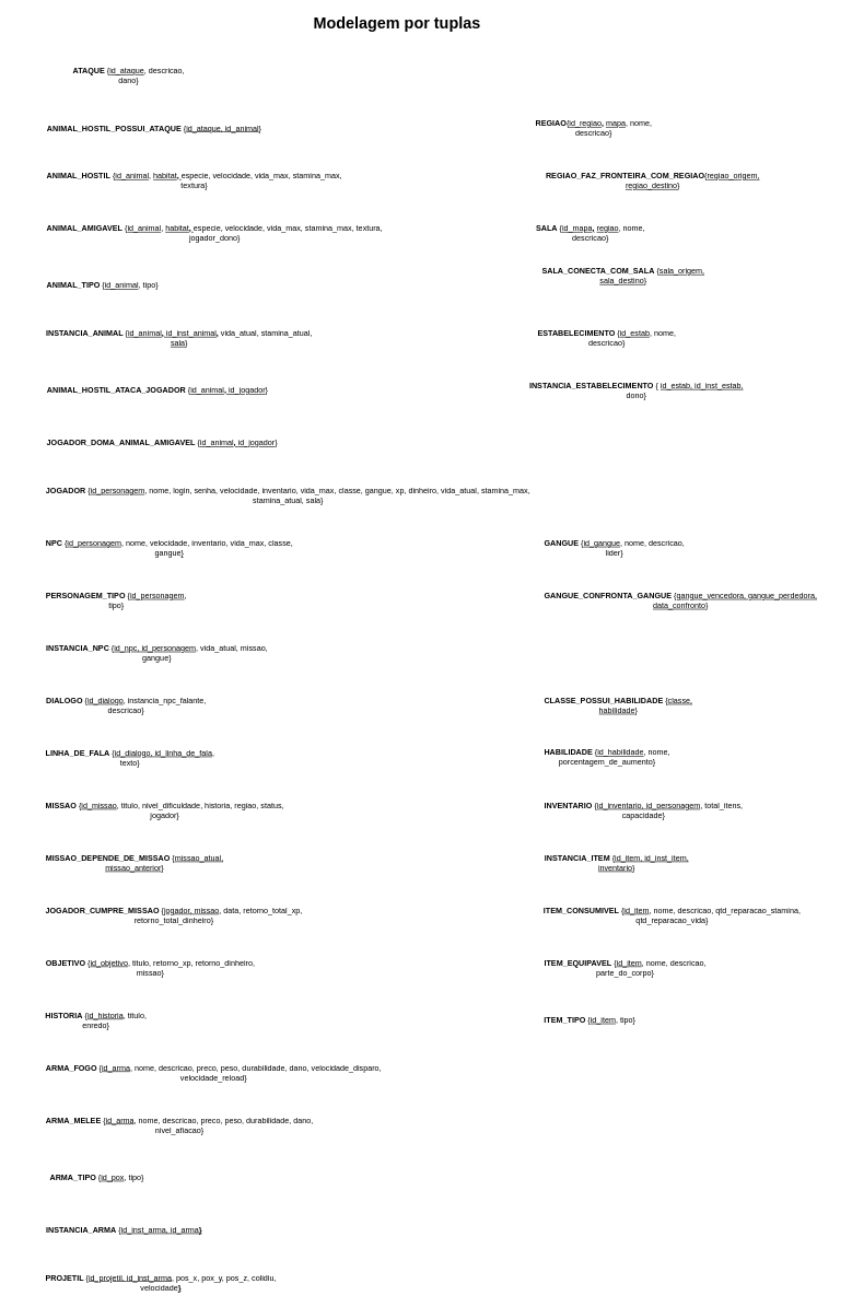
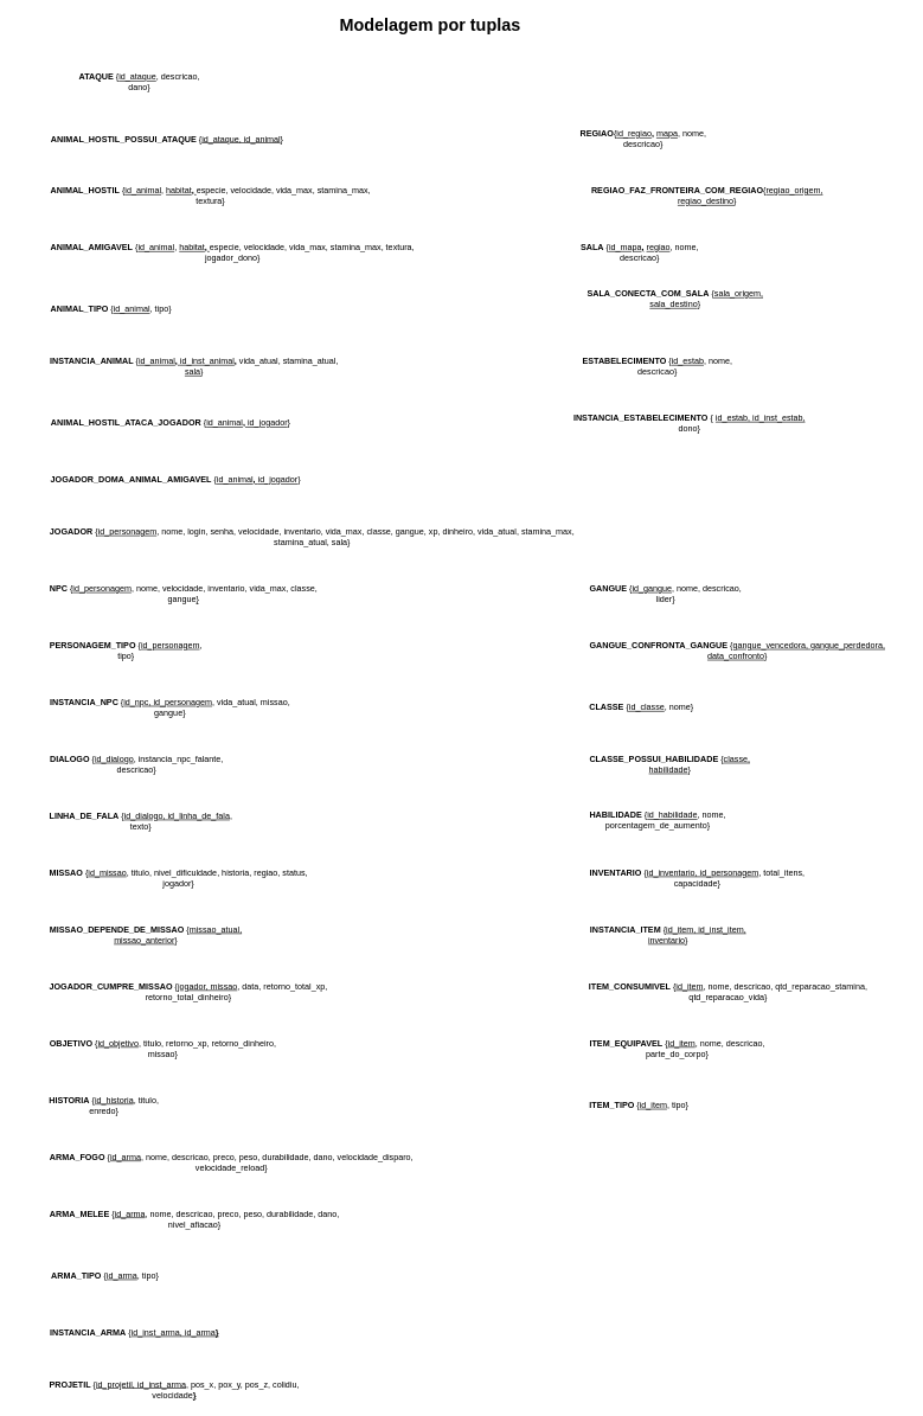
+ <mxCell id="29" value="&lt;b&gt;CLASSE&lt;/b&gt; {&lt;u&gt;id_classe&lt;/u&gt;, nome}" style="text;align=center;verticalAlign=middle;whiteSpace=wrap;rounded=0;html=1;" parent="1" vertex="1"><mxGeometry x="828" y="980" width="149" height="30" as="geometry" /></mxCell>
- <mxCell id="42" value="&lt;b&gt;ARMA_TIPO&lt;/b&gt;&amp;nbsp;{&lt;u&gt;id_pox&lt;/u&gt;, tipo}" style="text;align=center;verticalAlign=middle;whiteSpace=wrap;rounded=0;html=1;" parent="1" vertex="1"><mxGeometry x="68" y="1780" width="159" height="30" as="geometry" /></mxCell>
+ <mxCell id="42" value="&lt;b&gt;ARMA_TIPO&lt;/b&gt;&amp;nbsp;{&lt;u&gt;id_arma&lt;/u&gt;, tipo}" style="text;align=center;verticalAlign=middle;whiteSpace=wrap;rounded=0;html=1;" parent="1" vertex="1"><mxGeometry x="68" y="1780" width="159" height="30" as="geometry" /></mxCell>
